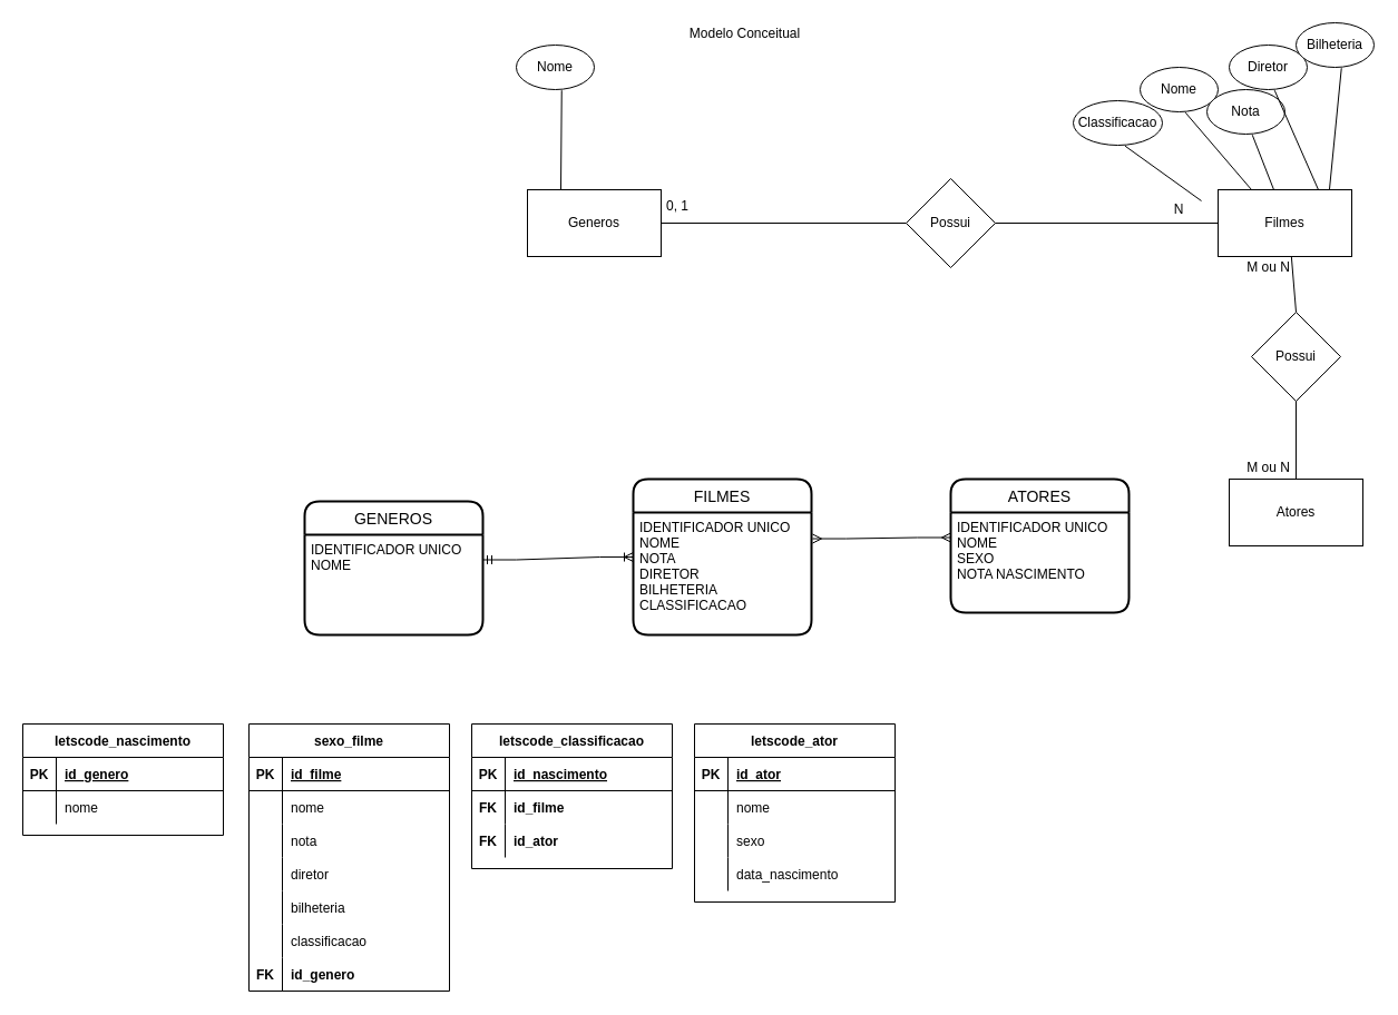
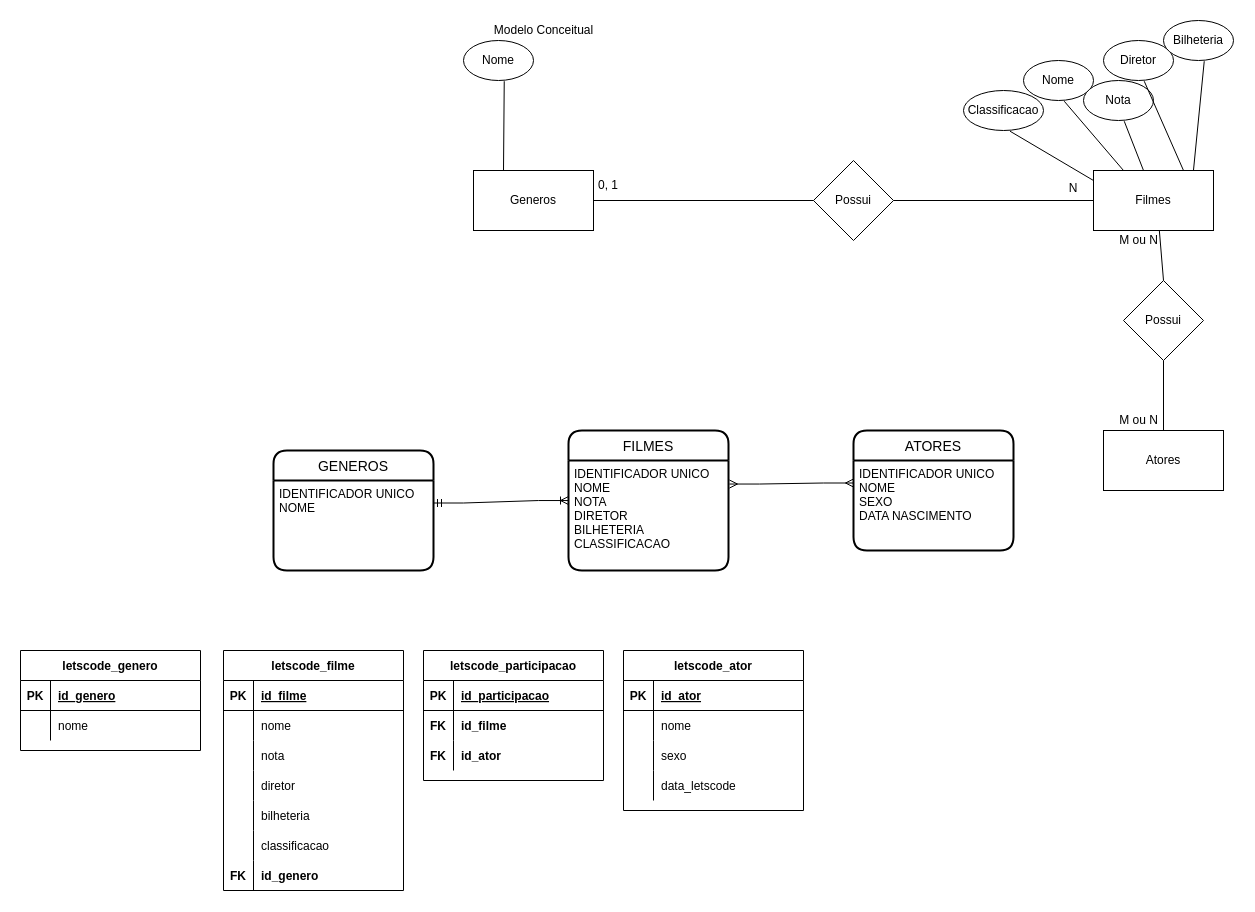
- <mxCell id="25" value="Modelo Conceitual" style="text;html=1;align=center;verticalAlign=middle;resizable=0;points=[];autosize=1;strokeColor=none;fillColor=none;" vertex="1" parent="1"><mxGeometry x="613" y="20" width="110" height="20" as="geometry" /></mxCell>
+ <mxCell id="25" value="Modelo Conceitual" style="text;html=1;align=center;verticalAlign=middle;resizable=0;points=[];autosize=1;strokeColor=none;fillColor=none;" vertex="1" parent="1"><mxGeometry x="488" y="20" width="110" height="20" as="geometry" /></mxCell>
- <mxCell id="8" value="N" style="text;html=1;strokeColor=none;fillColor=none;align=center;verticalAlign=middle;whiteSpace=wrap;rounded=0;" vertex="1" parent="1"><mxGeometry x="1038" y="180" width="40" height="15" as="geometry" /></mxCell>
+ <mxCell id="8" value="N" style="text;html=1;strokeColor=none;fillColor=none;align=center;verticalAlign=middle;whiteSpace=wrap;rounded=0;" vertex="1" parent="1"><mxGeometry x="1053" y="180" width="40" height="15" as="geometry" /></mxCell>
- <mxCell id="32" value="IDENTIFICADOR UNICO&#10;NOME&#10;SEXO&#10;NOTA NASCIMENTO" style="align=left;strokeColor=none;fillColor=none;spacingLeft=4;fontSize=12;verticalAlign=top;resizable=0;rotatable=0;part=1;" vertex="1" parent="31"><mxGeometry y="30" width="160" height="90" as="geometry" /></mxCell>
+ <mxCell id="32" value="IDENTIFICADOR UNICO&#10;NOME&#10;SEXO&#10;DATA NASCIMENTO" style="align=left;strokeColor=none;fillColor=none;spacingLeft=4;fontSize=12;verticalAlign=top;resizable=0;rotatable=0;part=1;" vertex="1" parent="31"><mxGeometry y="30" width="160" height="90" as="geometry" /></mxCell>
- <mxCell id="36" value="letscode_nascimento" style="shape=table;startSize=30;container=1;collapsible=1;childLayout=tableLayout;fixedRows=1;rowLines=0;fontStyle=1;align=center;resizeLast=1;" vertex="1" parent="1"><mxGeometry x="20" y="650" width="180" height="100" as="geometry" /></mxCell>
+ <mxCell id="36" value="letscode_genero" style="shape=table;startSize=30;container=1;collapsible=1;childLayout=tableLayout;fixedRows=1;rowLines=0;fontStyle=1;align=center;resizeLast=1;" vertex="1" parent="1"><mxGeometry x="20" y="650" width="180" height="100" as="geometry" /></mxCell>
- <mxCell id="43" value="sexo_filme" style="shape=table;startSize=30;container=1;collapsible=1;childLayout=tableLayout;fixedRows=1;rowLines=0;fontStyle=1;align=center;resizeLast=1;" vertex="1" parent="1"><mxGeometry x="223" y="650" width="180" height="240" as="geometry" /></mxCell>
+ <mxCell id="43" value="letscode_filme" style="shape=table;startSize=30;container=1;collapsible=1;childLayout=tableLayout;fixedRows=1;rowLines=0;fontStyle=1;align=center;resizeLast=1;" vertex="1" parent="1"><mxGeometry x="223" y="650" width="180" height="240" as="geometry" /></mxCell>
- <mxCell id="82" value="letscode_classificacao" style="shape=table;startSize=30;container=1;collapsible=1;childLayout=tableLayout;fixedRows=1;rowLines=0;fontStyle=1;align=center;resizeLast=1;" vertex="1" parent="1"><mxGeometry x="423" y="650" width="180" height="130" as="geometry" /></mxCell>
+ <mxCell id="82" value="letscode_participacao" style="shape=table;startSize=30;container=1;collapsible=1;childLayout=tableLayout;fixedRows=1;rowLines=0;fontStyle=1;align=center;resizeLast=1;" vertex="1" parent="1"><mxGeometry x="423" y="650" width="180" height="130" as="geometry" /></mxCell>
- <mxCell id="85" value="id_nascimento" style="shape=partialRectangle;connectable=0;fillColor=none;top=0;left=0;bottom=0;right=0;align=left;spacingLeft=6;fontStyle=5;overflow=hidden;" vertex="1" parent="83"><mxGeometry x="30" width="150" height="30" as="geometry"><mxRectangle width="150" height="30" as="alternateBounds" /></mxGeometry></mxCell>
+ <mxCell id="85" value="id_participacao" style="shape=partialRectangle;connectable=0;fillColor=none;top=0;left=0;bottom=0;right=0;align=left;spacingLeft=6;fontStyle=5;overflow=hidden;" vertex="1" parent="83"><mxGeometry x="30" width="150" height="30" as="geometry"><mxRectangle width="150" height="30" as="alternateBounds" /></mxGeometry></mxCell>
- <mxCell id="77" value="data_nascimento" style="shape=partialRectangle;connectable=0;fillColor=none;top=0;left=0;bottom=0;right=0;align=left;spacingLeft=6;overflow=hidden;" vertex="1" parent="75"><mxGeometry x="30" width="150" height="30" as="geometry"><mxRectangle width="150" height="30" as="alternateBounds" /></mxGeometry></mxCell>
+ <mxCell id="77" value="data_letscode" style="shape=partialRectangle;connectable=0;fillColor=none;top=0;left=0;bottom=0;right=0;align=left;spacingLeft=6;overflow=hidden;" vertex="1" parent="75"><mxGeometry x="30" width="150" height="30" as="geometry"><mxRectangle width="150" height="30" as="alternateBounds" /></mxGeometry></mxCell>
